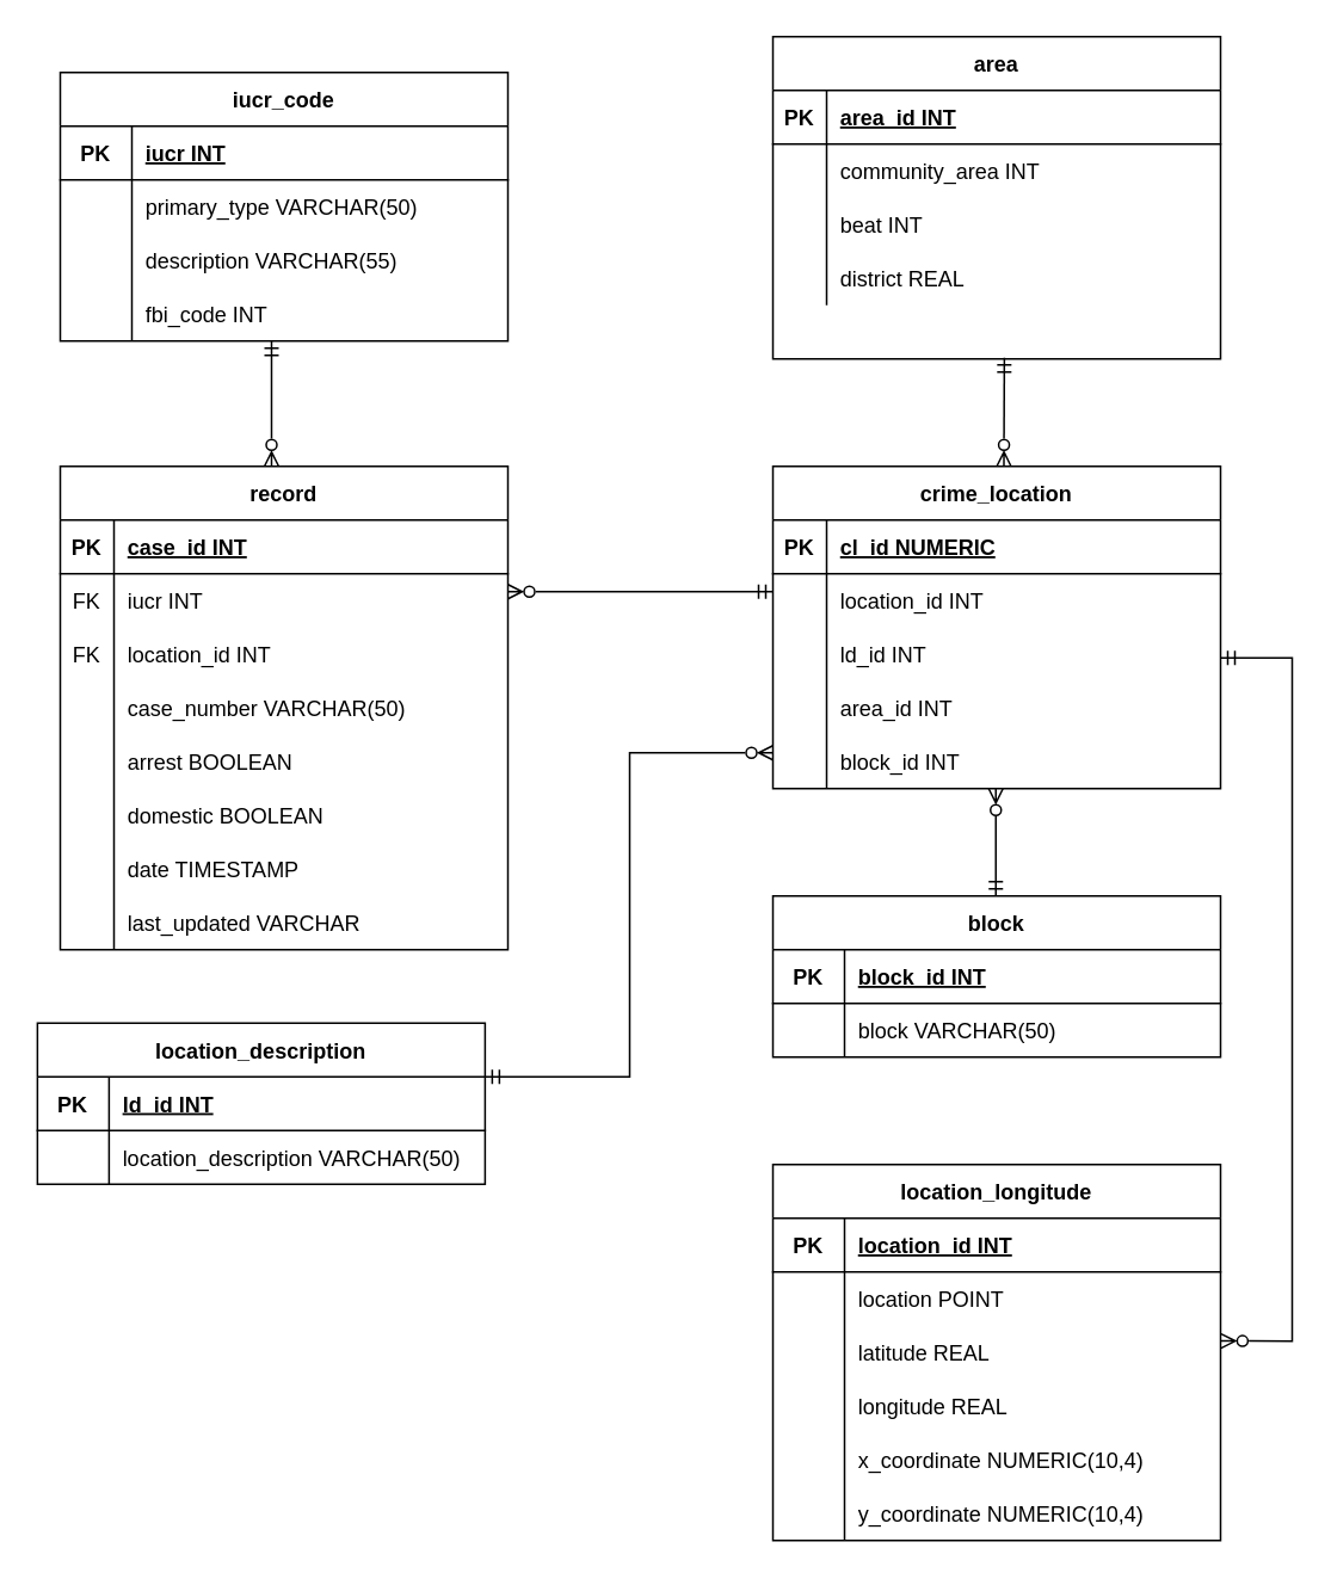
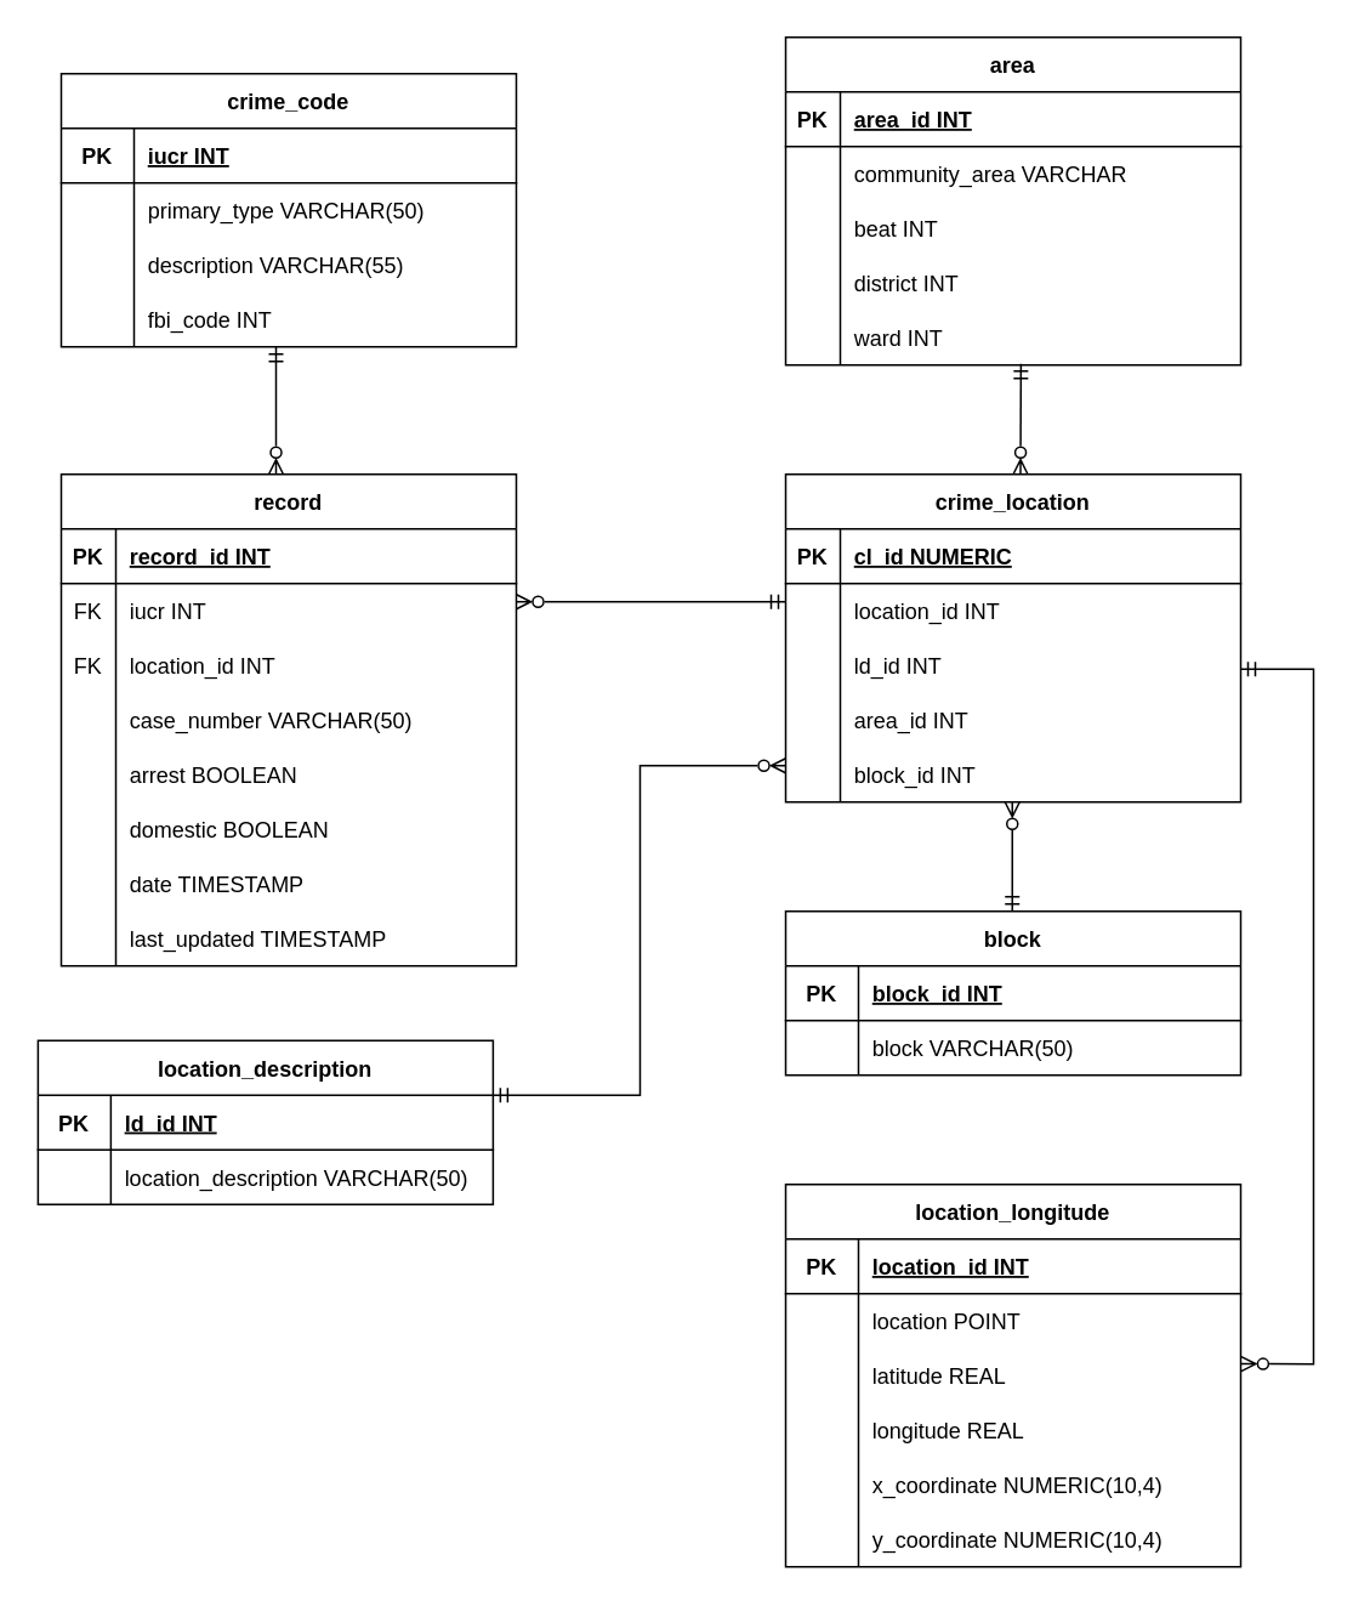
- <mxCell id="21" value="iucr_code" style="shape=table;startSize=30;container=1;collapsible=1;childLayout=tableLayout;fixedRows=1;rowLines=0;fontStyle=1;align=center;resizeLast=1;" parent="1" vertex="1"><mxGeometry x="33" y="40" width="250" height="150" as="geometry" /></mxCell>
+ <mxCell id="21" value="crime_code" style="shape=table;startSize=30;container=1;collapsible=1;childLayout=tableLayout;fixedRows=1;rowLines=0;fontStyle=1;align=center;resizeLast=1;" parent="1" vertex="1"><mxGeometry x="33" y="40" width="250" height="150" as="geometry" /></mxCell>
- <mxCell id="72" value="community_area INT" style="shape=partialRectangle;overflow=hidden;connectable=0;fillColor=none;top=0;left=0;bottom=0;right=0;align=left;spacingLeft=6;" parent="70" vertex="1"><mxGeometry x="30" width="220" height="30" as="geometry"><mxRectangle width="220" height="30" as="alternateBounds" /></mxGeometry></mxCell>
+ <mxCell id="72" value="community_area VARCHAR" style="shape=partialRectangle;overflow=hidden;connectable=0;fillColor=none;top=0;left=0;bottom=0;right=0;align=left;spacingLeft=6;" parent="70" vertex="1"><mxGeometry x="30" width="220" height="30" as="geometry"><mxRectangle width="220" height="30" as="alternateBounds" /></mxGeometry></mxCell>
- <mxCell id="78" value="district REAL" style="shape=partialRectangle;overflow=hidden;connectable=0;fillColor=none;top=0;left=0;bottom=0;right=0;align=left;spacingLeft=6;" parent="76" vertex="1"><mxGeometry x="30" width="220" height="30" as="geometry"><mxRectangle width="220" height="30" as="alternateBounds" /></mxGeometry></mxCell>
+ <mxCell id="78" value="district INT" style="shape=partialRectangle;overflow=hidden;connectable=0;fillColor=none;top=0;left=0;bottom=0;right=0;align=left;spacingLeft=6;" parent="76" vertex="1"><mxGeometry x="30" width="220" height="30" as="geometry"><mxRectangle width="220" height="30" as="alternateBounds" /></mxGeometry></mxCell>
+ <mxCell id="81" value="ward INT" style="shape=partialRectangle;overflow=hidden;connectable=0;fillColor=none;top=0;left=0;bottom=0;right=0;align=left;spacingLeft=6;" parent="79" vertex="1"><mxGeometry x="30" width="220" height="30" as="geometry"><mxRectangle width="220" height="30" as="alternateBounds" /></mxGeometry></mxCell>
- <mxCell id="37" value="case_id INT" style="shape=partialRectangle;overflow=hidden;connectable=0;fillColor=none;top=0;left=0;bottom=0;right=0;align=left;spacingLeft=6;fontStyle=5;" parent="35" vertex="1"><mxGeometry x="30" width="220" height="30" as="geometry"><mxRectangle width="220" height="30" as="alternateBounds" /></mxGeometry></mxCell>
+ <mxCell id="37" value="record_id INT" style="shape=partialRectangle;overflow=hidden;connectable=0;fillColor=none;top=0;left=0;bottom=0;right=0;align=left;spacingLeft=6;fontStyle=5;" parent="35" vertex="1"><mxGeometry x="30" width="220" height="30" as="geometry"><mxRectangle width="220" height="30" as="alternateBounds" /></mxGeometry></mxCell>
- <mxCell id="58" value="last_updated VARCHAR" style="shape=partialRectangle;overflow=hidden;connectable=0;fillColor=none;top=0;left=0;bottom=0;right=0;align=left;spacingLeft=6;" parent="56" vertex="1"><mxGeometry x="30" width="220" height="30" as="geometry"><mxRectangle width="220" height="30" as="alternateBounds" /></mxGeometry></mxCell>
+ <mxCell id="58" value="last_updated TIMESTAMP" style="shape=partialRectangle;overflow=hidden;connectable=0;fillColor=none;top=0;left=0;bottom=0;right=0;align=left;spacingLeft=6;" parent="56" vertex="1"><mxGeometry x="30" width="220" height="30" as="geometry"><mxRectangle width="220" height="30" as="alternateBounds" /></mxGeometry></mxCell>
